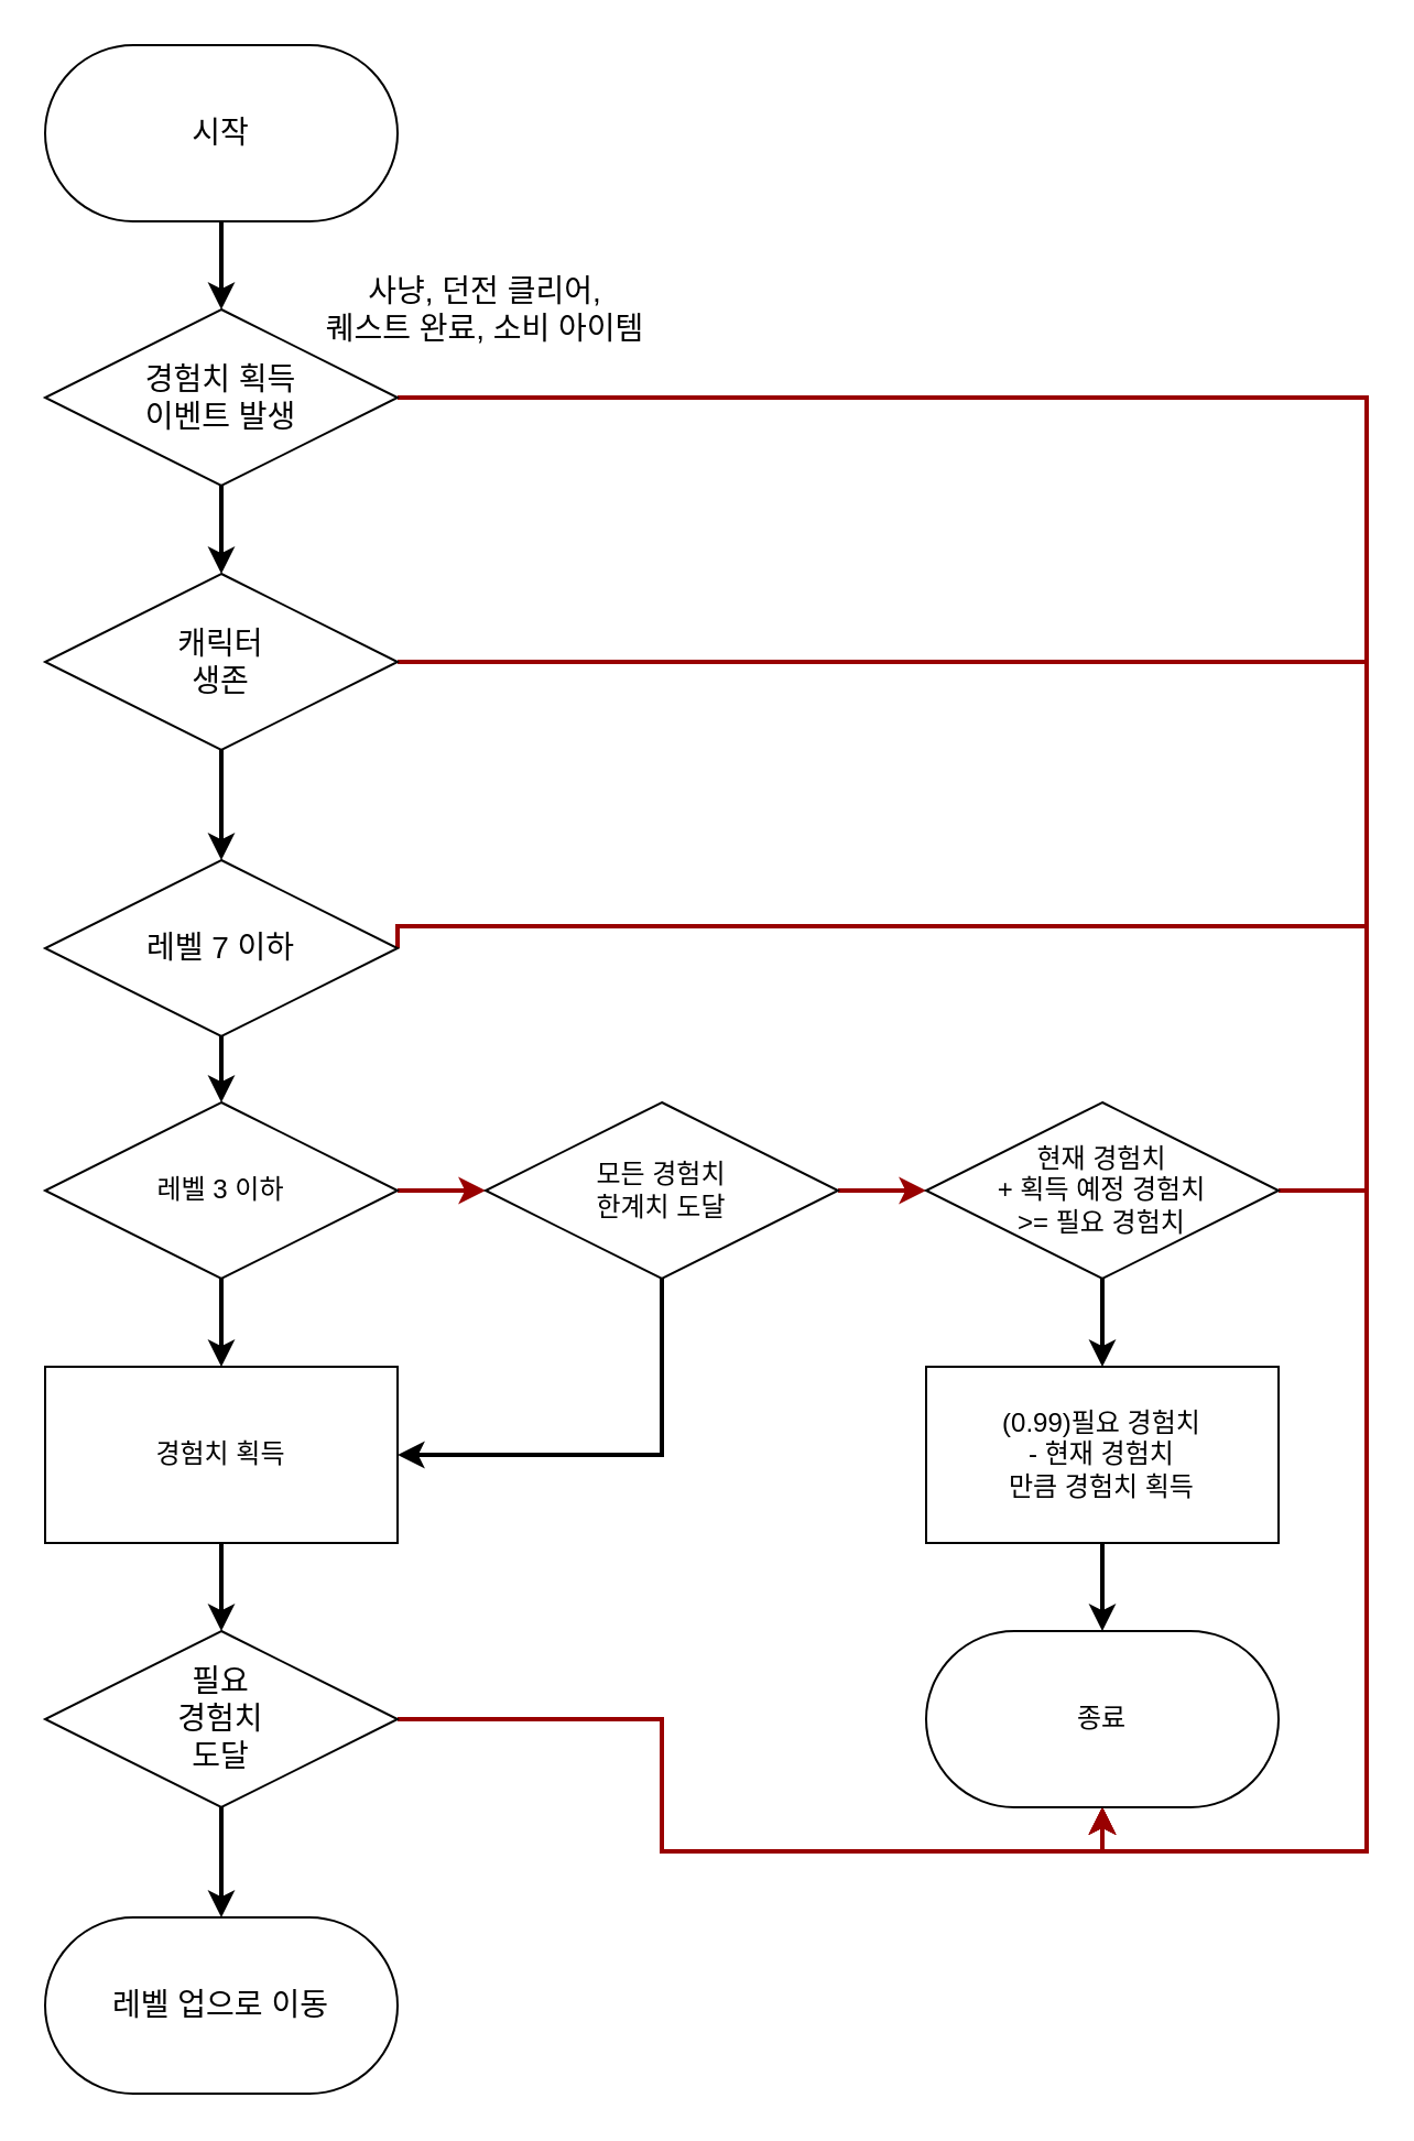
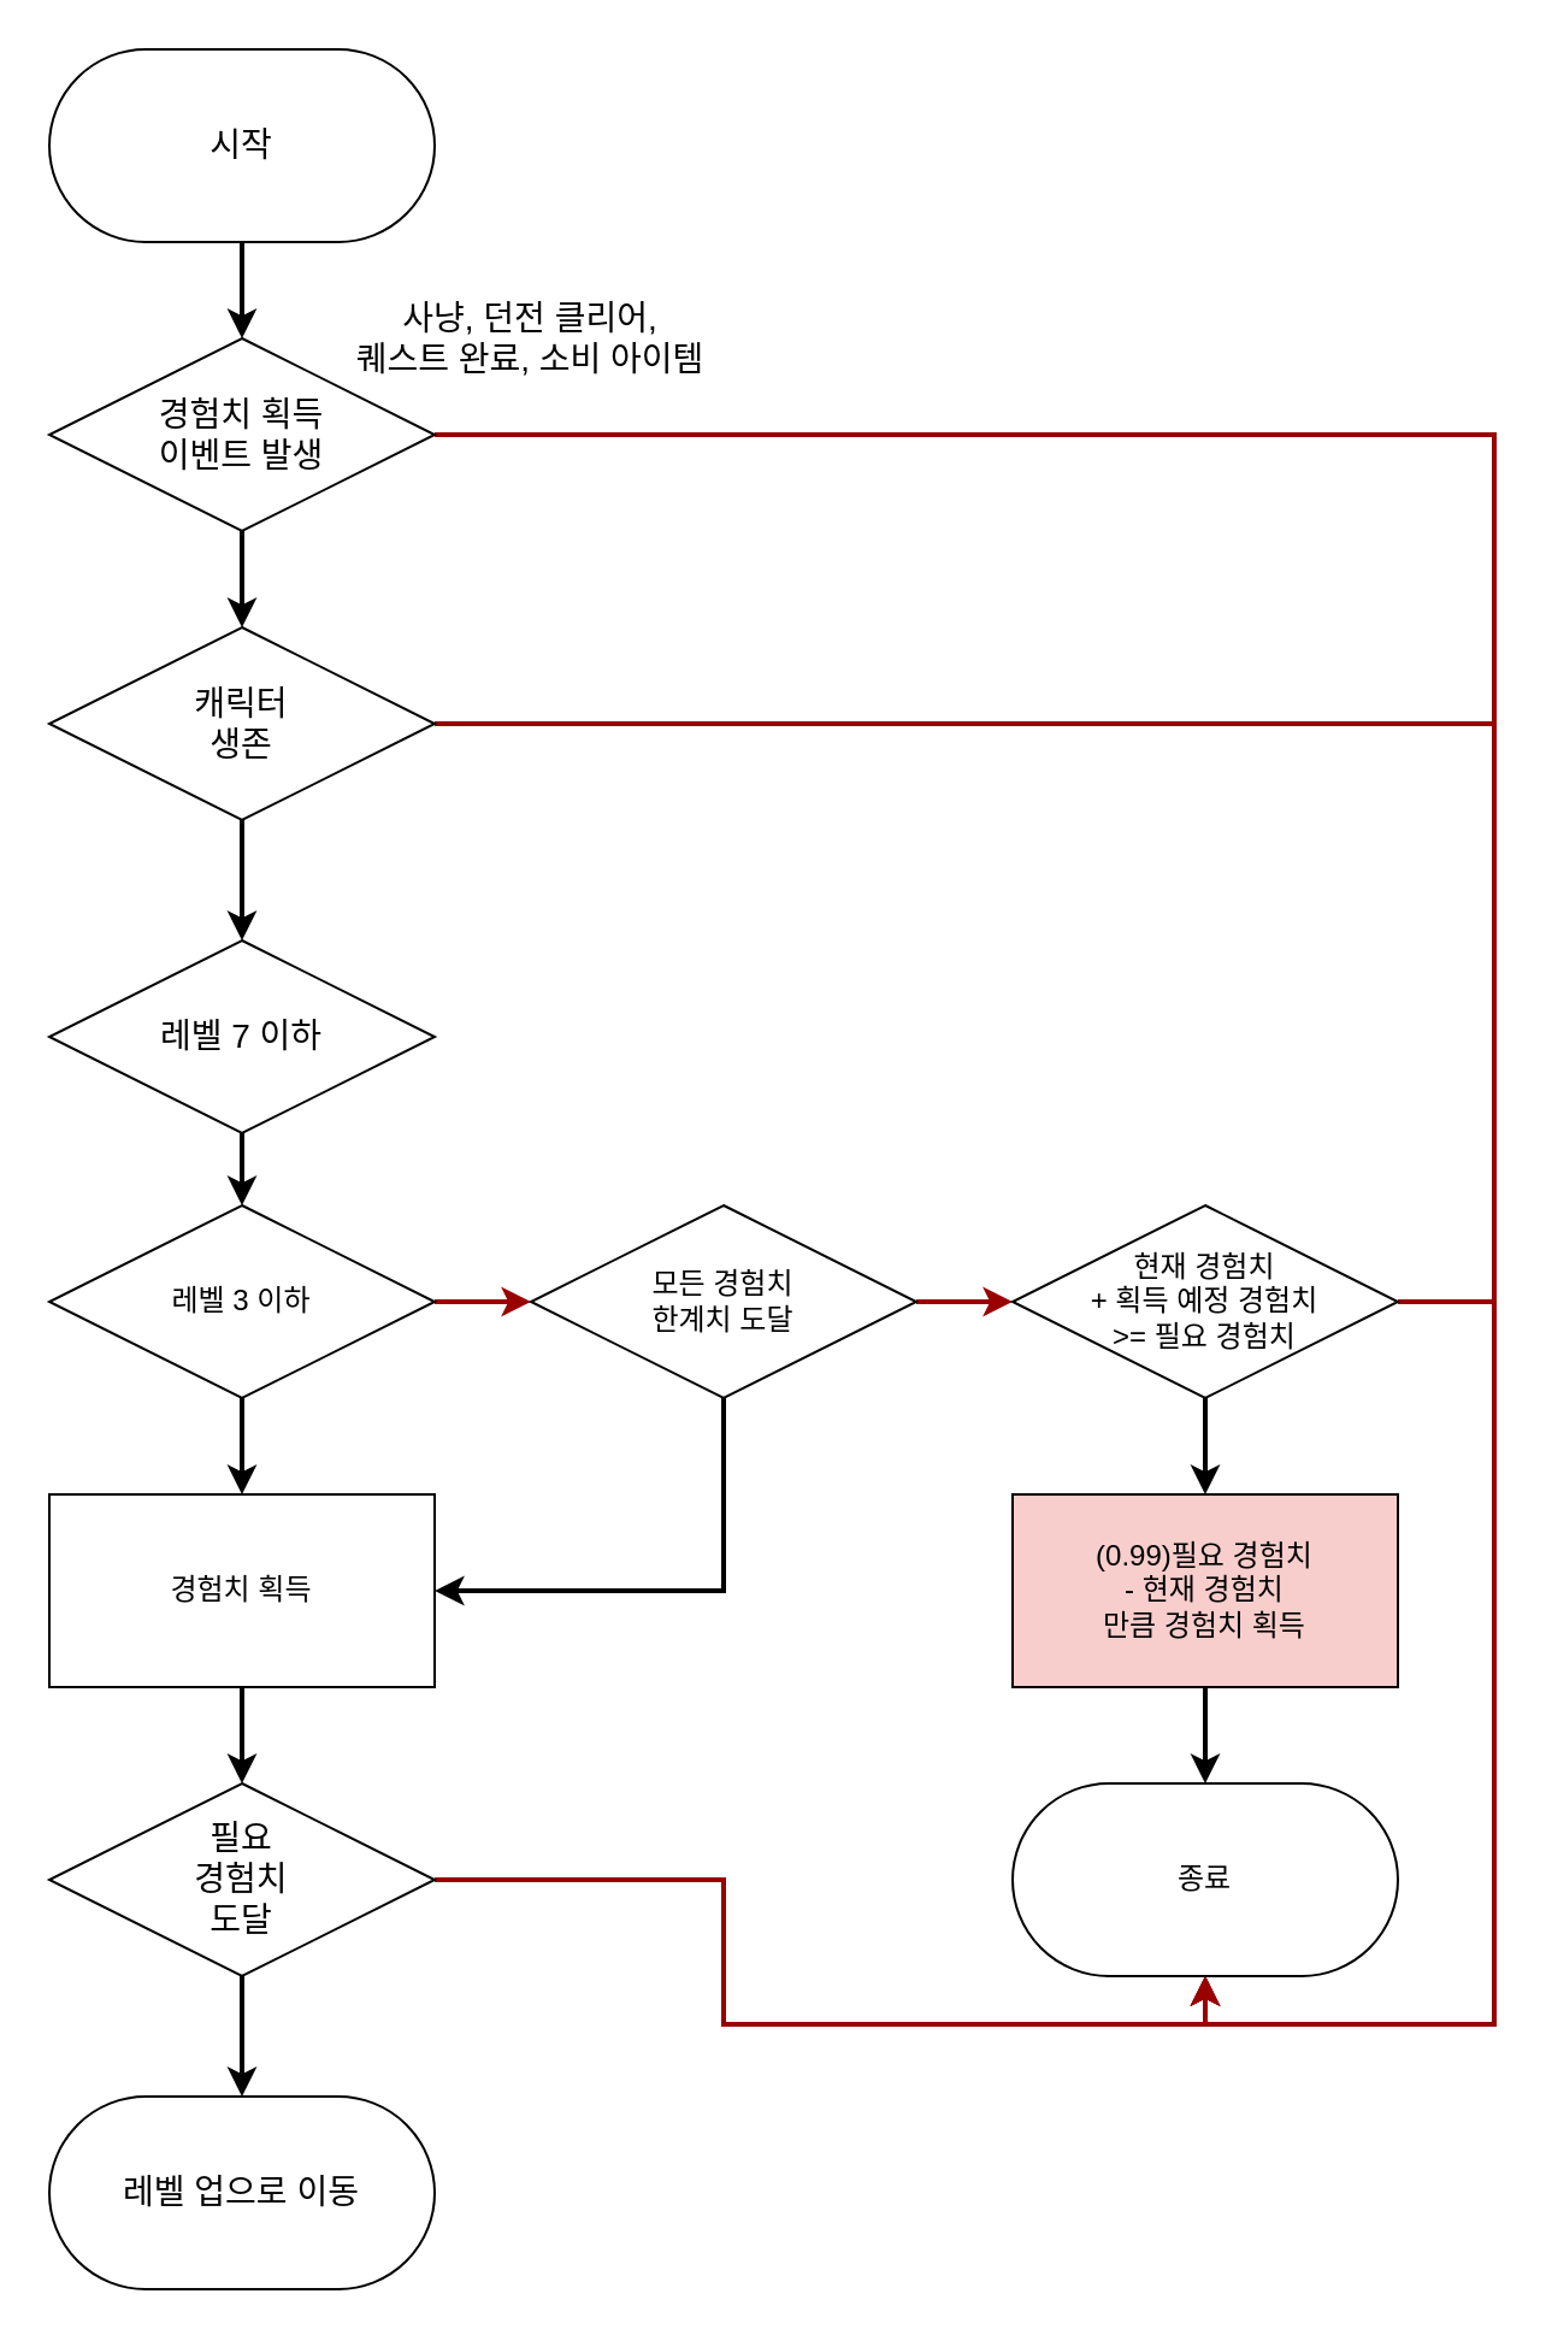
- <mxCell id="3" style="edgeStyle=orthogonalEdgeStyle;rounded=0;orthogonalLoop=1;jettySize=auto;html=1;exitX=1;exitY=0.5;exitDx=0;exitDy=0;entryX=0.5;entryY=1;entryDx=0;entryDy=0;strokeWidth=2;strokeColor=#990000;" parent="1" source="4" target="20" edge="1"><mxGeometry relative="1" as="geometry"><Array as="points"><mxPoint x="620" y="420" /><mxPoint x="620" y="840" /><mxPoint x="500" y="840" /></Array></mxGeometry></mxCell>
- <mxCell id="30" value="(0.99)필요 경험치 &lt;br&gt;- 현재 경험치 &lt;br&gt;만큼 경험치 획득" style="whiteSpace=wrap;html=1;strokeWidth=1;" parent="1" vertex="1"><mxGeometry x="420" y="620" width="160" height="80" as="geometry" /></mxCell>
+ <mxCell id="30" value="(0.99)필요 경험치 &lt;br&gt;- 현재 경험치 &lt;br&gt;만큼 경험치 획득" style="whiteSpace=wrap;html=1;strokeWidth=1;fillColor=#f8cecc;" parent="1" vertex="1"><mxGeometry x="420" y="620" width="160" height="80" as="geometry" /></mxCell>
